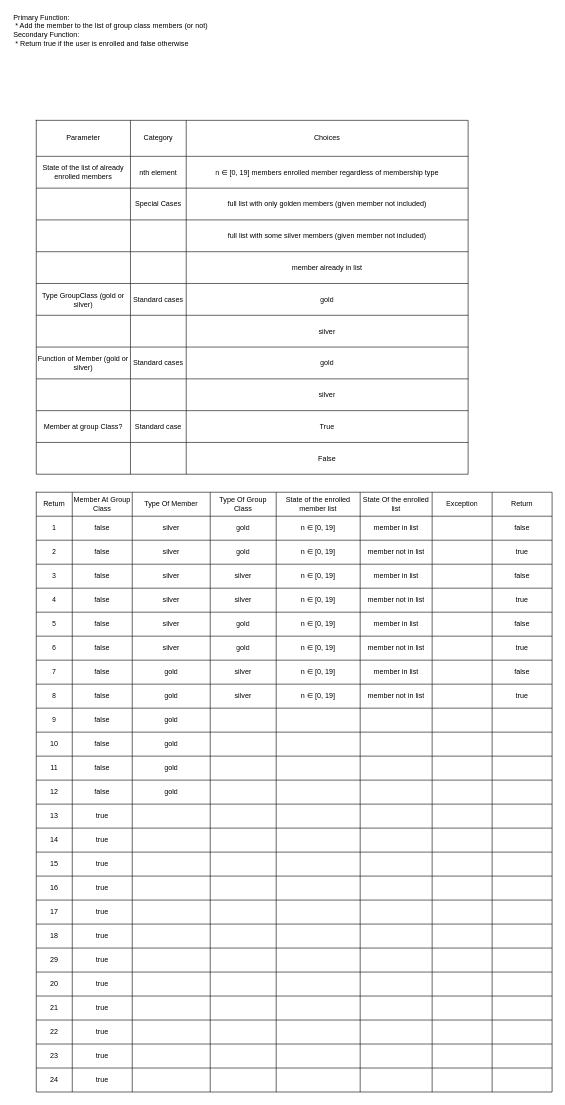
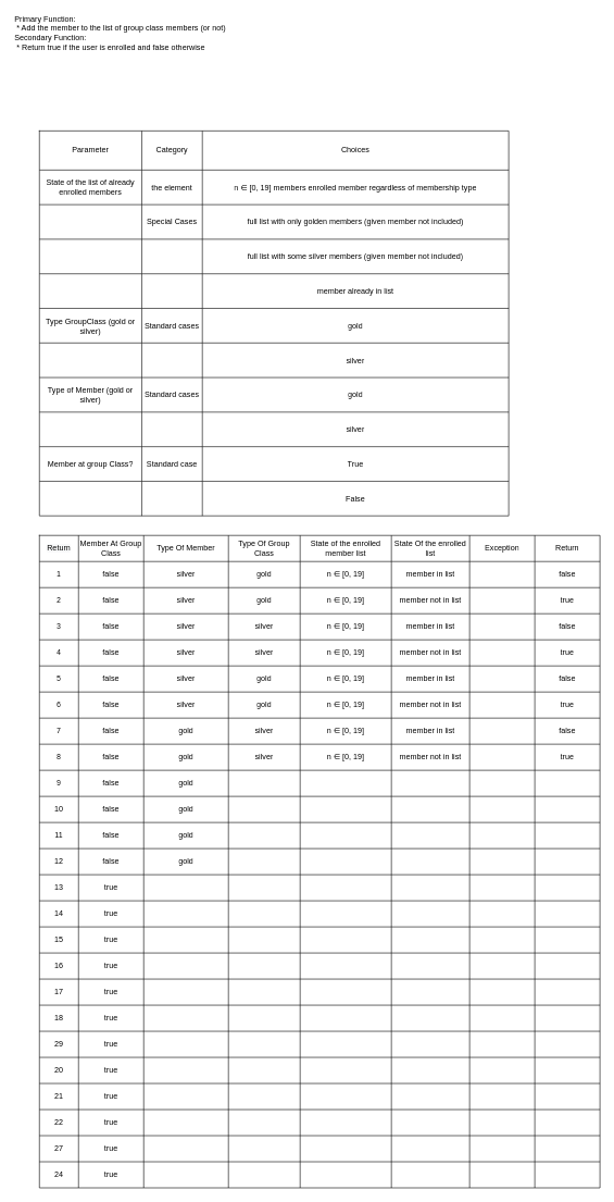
- <mxCell id="10" value="nth element" style="shape=partialRectangle;html=1;whiteSpace=wrap;connectable=0;overflow=hidden;fillColor=none;top=0;left=0;bottom=0;right=0;" vertex="1" parent="8"><mxGeometry x="157" width="93" height="53" as="geometry" /></mxCell>
+ <mxCell id="10" value="the element" style="shape=partialRectangle;html=1;whiteSpace=wrap;connectable=0;overflow=hidden;fillColor=none;top=0;left=0;bottom=0;right=0;" vertex="1" parent="8"><mxGeometry x="157" width="93" height="53" as="geometry" /></mxCell>
- <mxCell id="33" value="Function of Member (gold or silver)" style="shape=partialRectangle;html=1;whiteSpace=wrap;connectable=0;overflow=hidden;fillColor=none;top=0;left=0;bottom=0;right=0;" vertex="1" parent="32"><mxGeometry width="157" height="53" as="geometry" /></mxCell>
+ <mxCell id="33" value="Type of Member (gold or silver)" style="shape=partialRectangle;html=1;whiteSpace=wrap;connectable=0;overflow=hidden;fillColor=none;top=0;left=0;bottom=0;right=0;" vertex="1" parent="32"><mxGeometry width="157" height="53" as="geometry" /></mxCell>
- <mxCell id="257" value="23" style="shape=partialRectangle;html=1;whiteSpace=wrap;connectable=0;overflow=hidden;fillColor=none;top=0;left=0;bottom=0;right=0;" vertex="1" parent="256"><mxGeometry width="60" height="40" as="geometry" /></mxCell>
+ <mxCell id="257" value="27" style="shape=partialRectangle;html=1;whiteSpace=wrap;connectable=0;overflow=hidden;fillColor=none;top=0;left=0;bottom=0;right=0;" vertex="1" parent="256"><mxGeometry width="60" height="40" as="geometry" /></mxCell>
